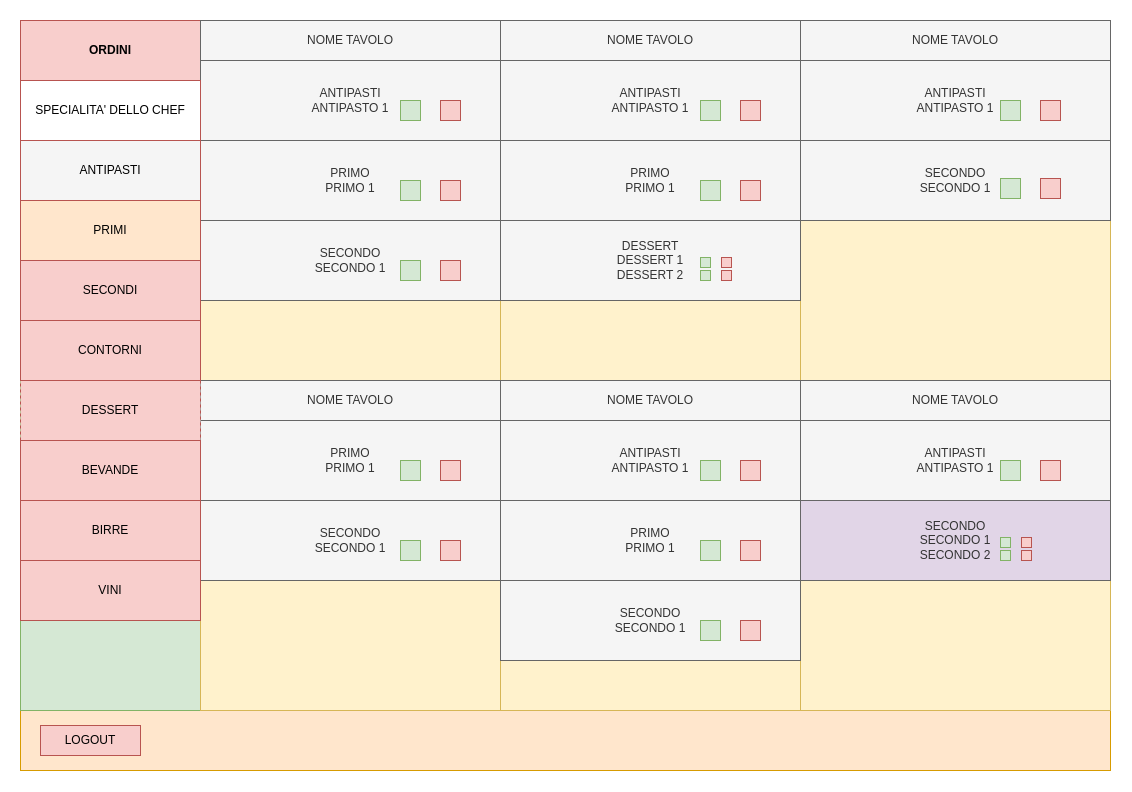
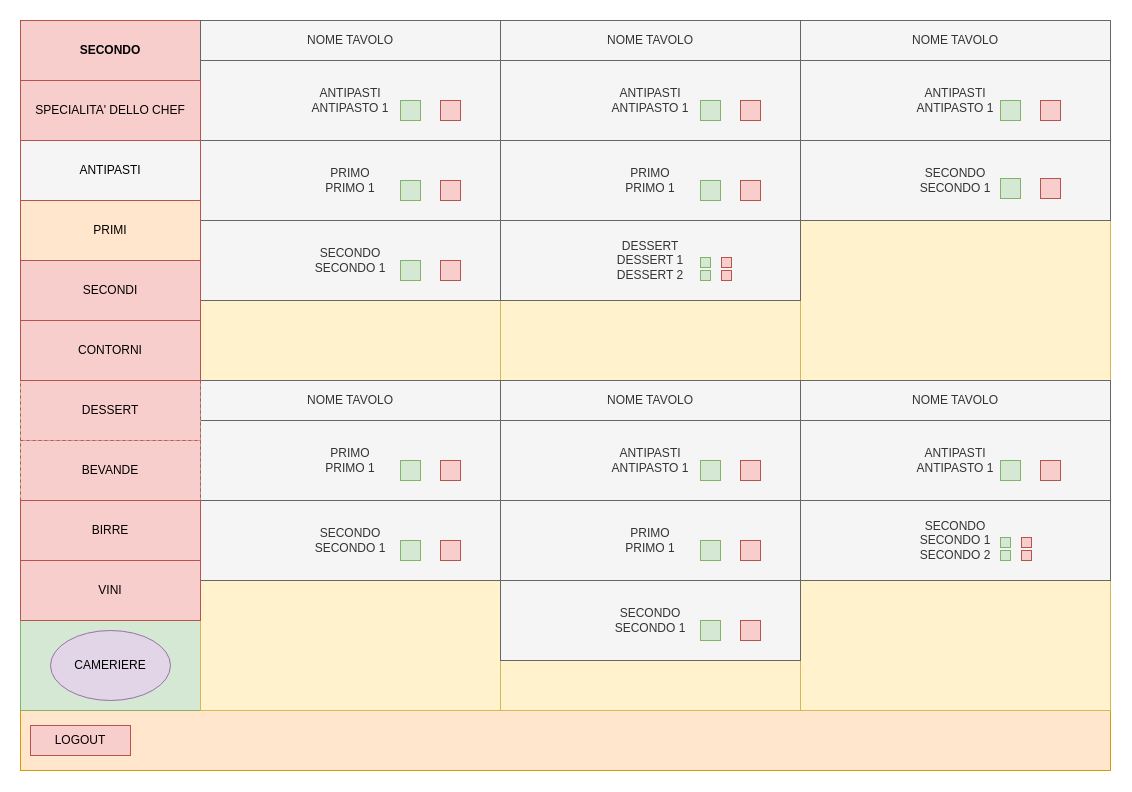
- <mxCell id="6" value="&lt;b&gt;ORDINI&lt;/b&gt;" style="rounded=0;whiteSpace=wrap;html=1;fillColor=#f8cecc;strokeColor=#b85450;" parent="1" vertex="1"><mxGeometry x="20" y="20" width="180" height="60" as="geometry" /></mxCell>
+ <mxCell id="6" value="&lt;b&gt;SECONDO&lt;/b&gt;" style="rounded=0;whiteSpace=wrap;html=1;fillColor=#f8cecc;strokeColor=#b85450;" parent="1" vertex="1"><mxGeometry x="20" y="20" width="180" height="60" as="geometry" /></mxCell>
- <mxCell id="71" value="SPECIALITA' DELLO CHEF" style="rounded=0;whiteSpace=wrap;html=1;fillColor=#ffffff;strokeColor=#b85450;" parent="1" vertex="1"><mxGeometry x="20" y="80" width="180" height="60" as="geometry" /></mxCell>
+ <mxCell id="71" value="SPECIALITA' DELLO CHEF" style="rounded=0;whiteSpace=wrap;html=1;fillColor=#f8cecc;strokeColor=#b85450;" parent="1" vertex="1"><mxGeometry x="20" y="80" width="180" height="60" as="geometry" /></mxCell>
- <mxCell id="74" value="BEVANDE" style="rounded=0;whiteSpace=wrap;html=1;fillColor=#f8cecc;strokeColor=#b85450;" parent="1" vertex="1"><mxGeometry x="20" y="440" width="180" height="60" as="geometry" /></mxCell>
+ <mxCell id="74" value="BEVANDE" style="rounded=0;whiteSpace=wrap;html=1;fillColor=#f8cecc;strokeColor=#b85450;dashed=1;" parent="1" vertex="1"><mxGeometry x="20" y="440" width="180" height="60" as="geometry" /></mxCell>
- <mxCell id="64" value="SECONDO&lt;br&gt;SECONDO 1&lt;br&gt;SECONDO 2" style="rounded=0;whiteSpace=wrap;html=1;fillColor=#e1d5e7;strokeColor=#666666;fontColor=#333333;" parent="1" vertex="1"><mxGeometry x="800" y="500" width="310" height="80" as="geometry" /></mxCell>
+ <mxCell id="64" value="SECONDO&lt;br&gt;SECONDO 1&lt;br&gt;SECONDO 2" style="rounded=0;whiteSpace=wrap;html=1;fillColor=#f5f5f5;strokeColor=#666666;fontColor=#333333;" parent="1" vertex="1"><mxGeometry x="800" y="500" width="310" height="80" as="geometry" /></mxCell>
+ <mxCell id="63" value="CAMERIERE" style="ellipse;whiteSpace=wrap;html=1;fillColor=#e1d5e7;strokeColor=#9673a6;" parent="1" vertex="1"><mxGeometry x="50" y="630" width="120" height="70" as="geometry" /></mxCell>
- <mxCell id="78" value="LOGOUT" style="rounded=0;whiteSpace=wrap;html=1;fillColor=#f8cecc;strokeColor=#b85450;" vertex="1" parent="1"><mxGeometry x="40" y="725" width="100" height="30" as="geometry" /></mxCell>
+ <mxCell id="78" value="LOGOUT" style="rounded=0;whiteSpace=wrap;html=1;fillColor=#f8cecc;strokeColor=#b85450;" vertex="1" parent="1"><mxGeometry x="30" y="725" width="100" height="30" as="geometry" /></mxCell>
